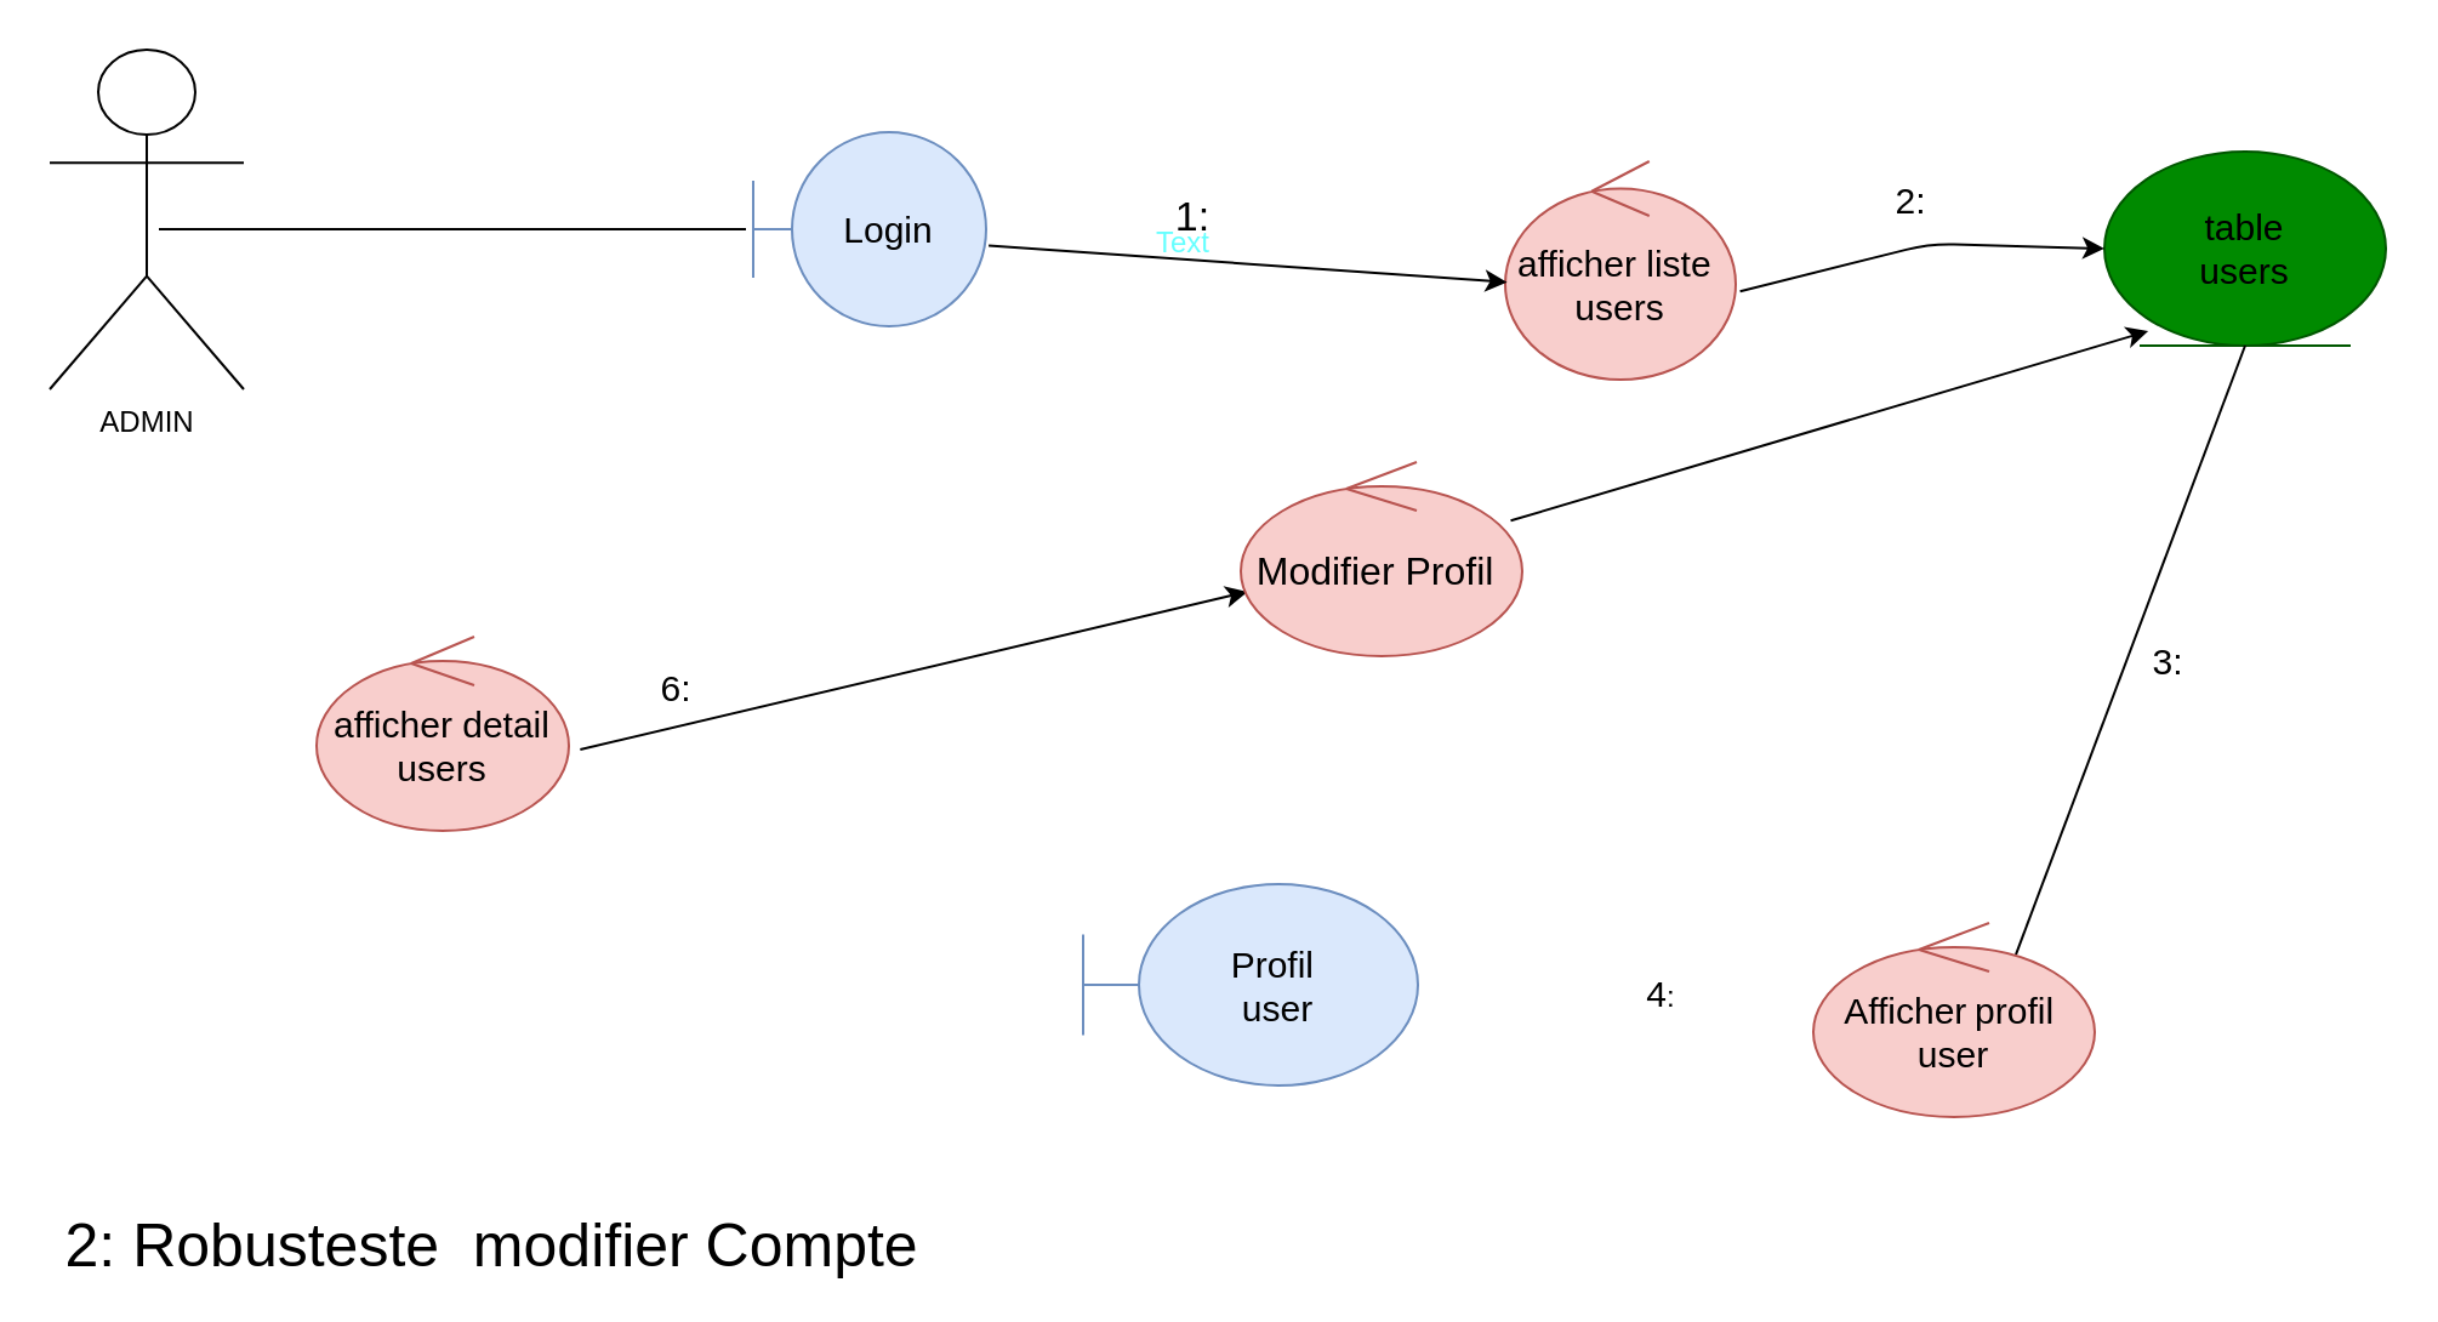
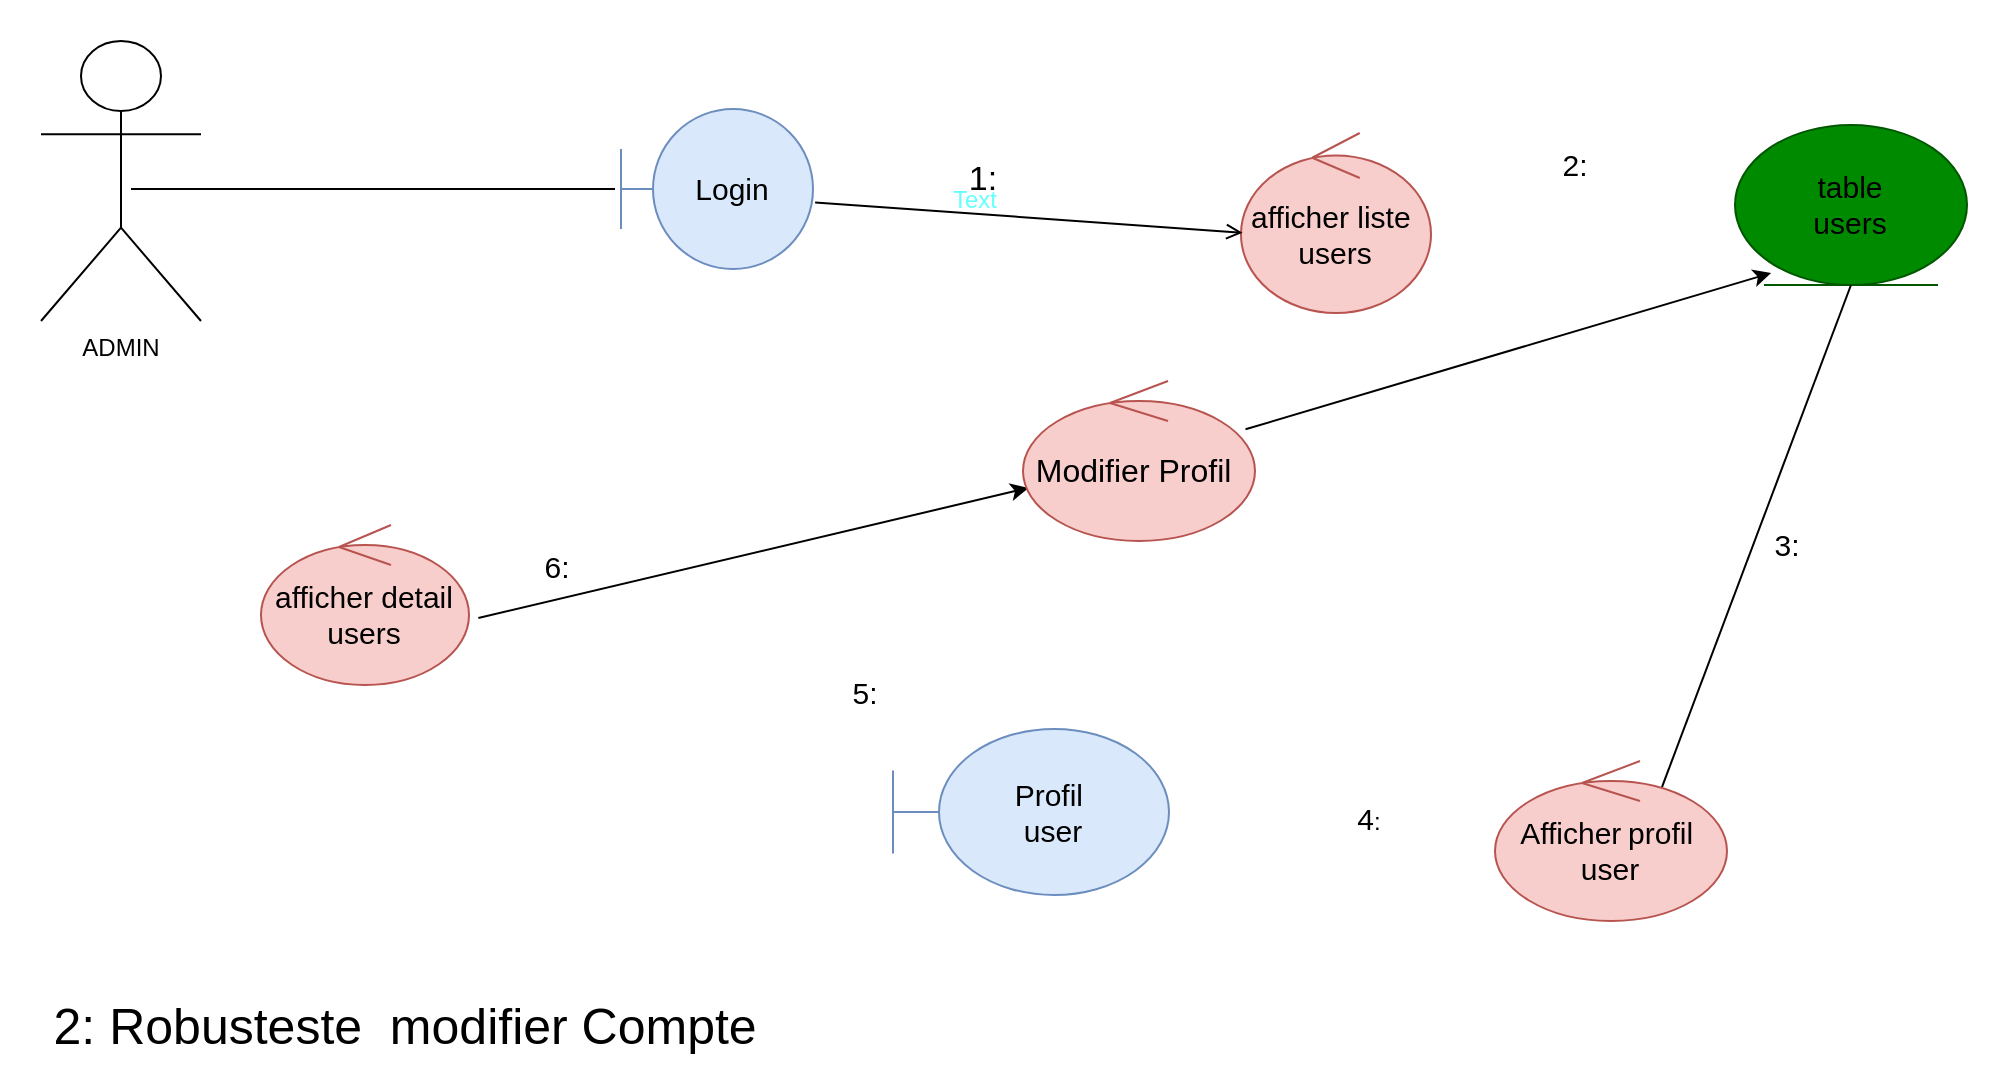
- <mxCell id="16" value="" style="endArrow=classic;html=1;entryX=0;entryY=0.5;entryDx=0;entryDy=0;exitX=1.019;exitY=0.596;exitDx=0;exitDy=0;exitPerimeter=0;" edge="1" parent="1" source="6" target="8"><mxGeometry width="50" height="50" relative="1" as="geometry"><mxPoint x="699" y="123" as="sourcePoint" /><mxPoint x="749" y="73" as="targetPoint" /><Array as="points"><mxPoint x="795" y="100" /></Array></mxGeometry></mxCell>
- <mxCell id="15" value="" style="endArrow=classic;html=1;entryX=0.008;entryY=0.554;entryDx=0;entryDy=0;entryPerimeter=0;exitX=1.011;exitY=0.584;exitDx=0;exitDy=0;exitPerimeter=0;" edge="1" parent="1" source="7" target="6"><mxGeometry width="50" height="50" relative="1" as="geometry"><mxPoint x="415" y="128" as="sourcePoint" /><mxPoint x="465" y="78" as="targetPoint" /></mxGeometry></mxCell>
+ <mxCell id="15" value="" style="endArrow=open;html=1;entryX=0.008;entryY=0.554;entryDx=0;entryDy=0;entryPerimeter=0;exitX=1.011;exitY=0.584;exitDx=0;exitDy=0;exitPerimeter=0;" edge="1" parent="1" source="7" target="6"><mxGeometry width="50" height="50" relative="1" as="geometry"><mxPoint x="415" y="128" as="sourcePoint" /><mxPoint x="465" y="78" as="targetPoint" /></mxGeometry></mxCell>
+ <mxCell id="20" value="&lt;font style=&quot;font-size: 15px&quot;&gt;5:&lt;/font&gt;" style="text;html=1;align=center;verticalAlign=middle;resizable=0;points=[];autosize=1;" vertex="1" parent="1"><mxGeometry x="420" y="336" width="23" height="19" as="geometry" /></mxCell>
